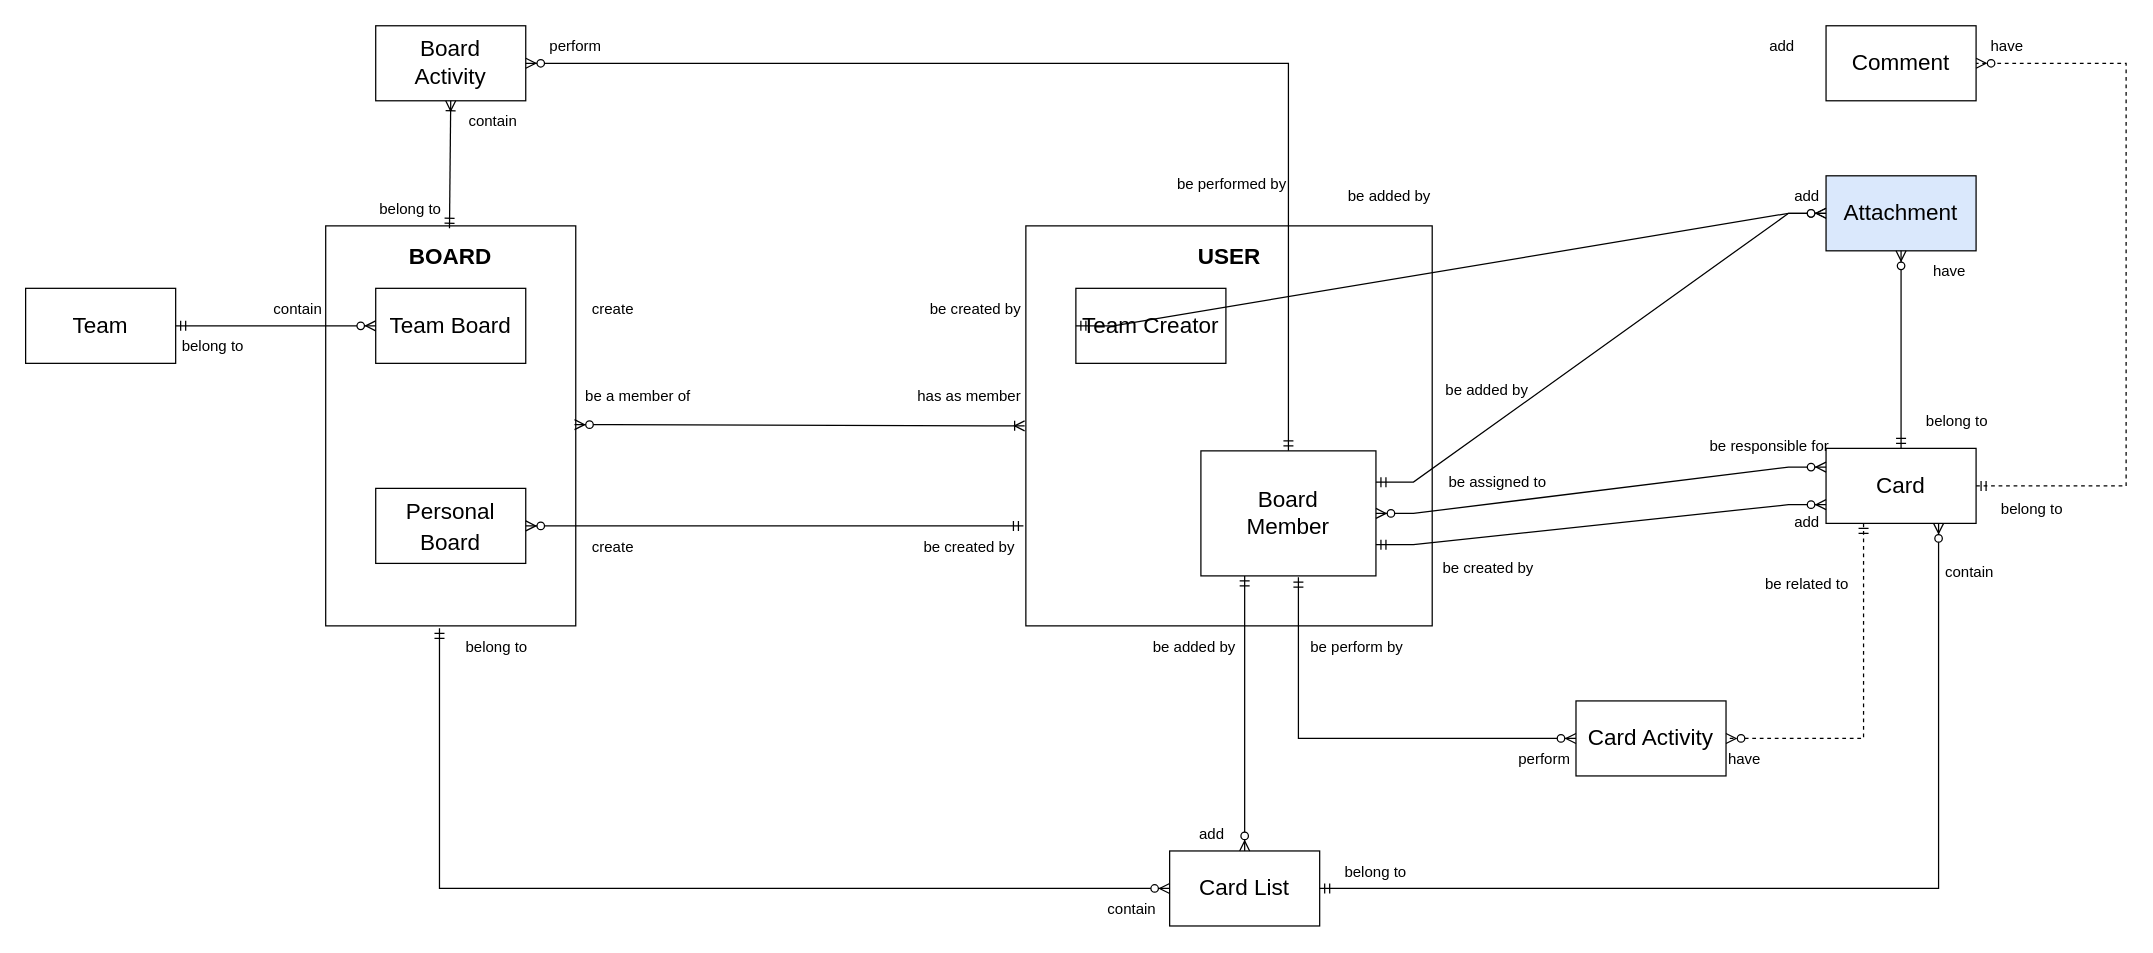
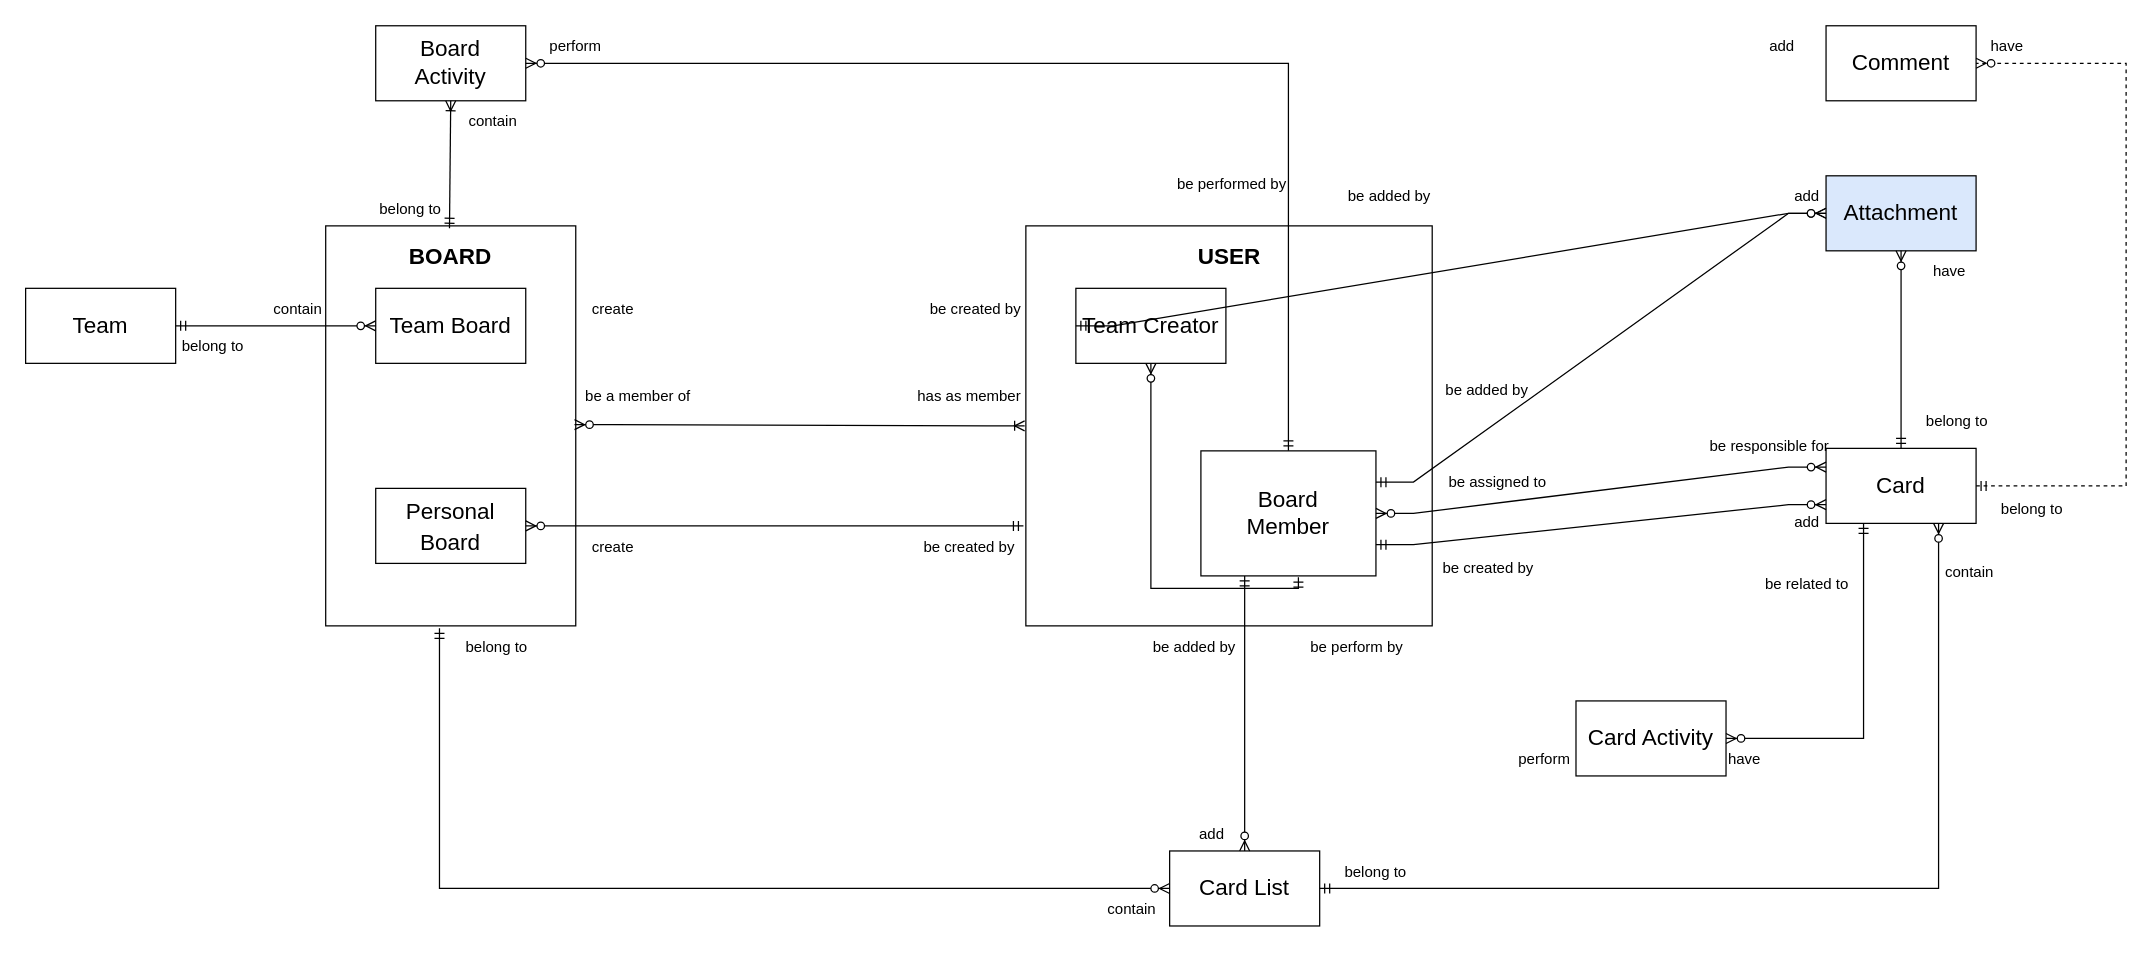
- <mxCell id="51" value="" style="fontSize=12;html=1;endArrow=ERzeroToMany;startArrow=ERmandOne;rounded=0;strokeWidth=1;exitX=0.25;exitY=1;exitDx=0;exitDy=0;edgeStyle=orthogonalEdgeStyle;entryX=1;entryY=0.5;entryDx=0;entryDy=0;dashed=1;" edge="1" parent="1" source="39" target="40"><mxGeometry width="100" height="100" relative="1" as="geometry"><mxPoint x="1035" y="720" as="sourcePoint" /><mxPoint x="1460" y="580" as="targetPoint" /></mxGeometry></mxCell>
+ <mxCell id="51" value="" style="fontSize=12;html=1;endArrow=ERzeroToMany;startArrow=ERmandOne;rounded=0;strokeWidth=1;exitX=0.25;exitY=1;exitDx=0;exitDy=0;edgeStyle=orthogonalEdgeStyle;entryX=1;entryY=0.5;entryDx=0;entryDy=0;" edge="1" parent="1" source="39" target="40"><mxGeometry width="100" height="100" relative="1" as="geometry"><mxPoint x="1035" y="720" as="sourcePoint" /><mxPoint x="1460" y="580" as="targetPoint" /></mxGeometry></mxCell>
- <mxCell id="54" value="" style="fontSize=12;html=1;endArrow=ERzeroToMany;startArrow=ERmandOne;rounded=0;strokeWidth=1;entryX=0;entryY=0.5;entryDx=0;entryDy=0;edgeStyle=orthogonalEdgeStyle;exitX=0.557;exitY=1.01;exitDx=0;exitDy=0;exitPerimeter=0;" edge="1" parent="1" source="5" target="40"><mxGeometry width="100" height="100" relative="1" as="geometry"><mxPoint x="1280" y="440" as="sourcePoint" /><mxPoint x="1390" y="600" as="targetPoint" /></mxGeometry></mxCell>
+ <mxCell id="54" value="" style="fontSize=12;html=1;endArrow=ERzeroToMany;startArrow=ERmandOne;rounded=0;strokeWidth=1;edgeStyle=orthogonalEdgeStyle;exitX=0.557;exitY=1.01;exitDx=0;exitDy=0;exitPerimeter=0;" edge="1" parent="1" source="5" target="21"><mxGeometry width="100" height="100" relative="1" as="geometry"><mxPoint x="1280" y="440" as="sourcePoint" /><mxPoint x="1390" y="600" as="targetPoint" /></mxGeometry></mxCell>
